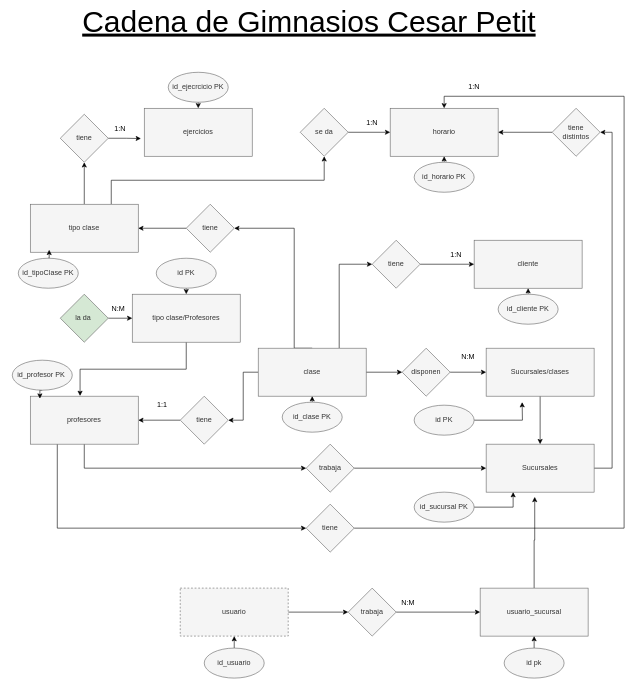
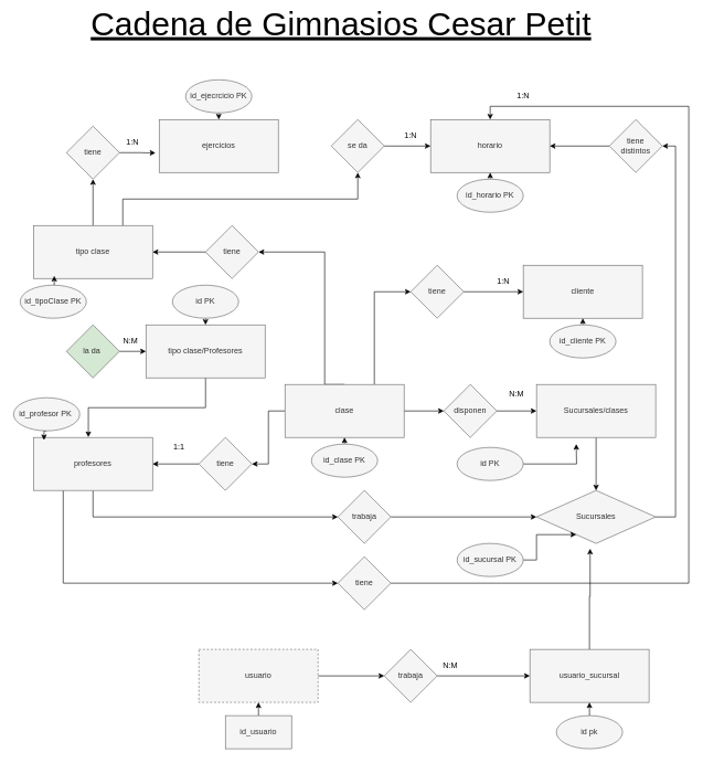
- <mxCell id="21" value="Sucursales" style="rounded=0;whiteSpace=wrap;html=1;fillColor=#f5f5f5;strokeColor=#666666;fontColor=#333333;" vertex="1" parent="1"><mxGeometry x="810" y="740" width="180" height="80" as="geometry" /></mxCell>
+ <mxCell id="21" value="Sucursales" style="rhombus;whiteSpace=wrap;html=1;fillColor=#f5f5f5;strokeColor=#666666;fontColor=#333333;" vertex="1" parent="1"><mxGeometry x="810" y="740" width="180" height="80" as="geometry" /></mxCell>
- <mxCell id="68" value="id_usuario" style="ellipse;whiteSpace=wrap;html=1;fillColor=#f5f5f5;strokeColor=#666666;fontColor=#333333;" vertex="1" parent="1"><mxGeometry x="340" y="1080" width="100" height="50" as="geometry" /></mxCell>
+ <mxCell id="68" value="id_usuario" style="whiteSpace=wrap;html=1;fillColor=#f5f5f5;strokeColor=#666666;fontColor=#333333;rounded=0;" vertex="1" parent="1"><mxGeometry x="340" y="1080" width="100" height="50" as="geometry" /></mxCell>
